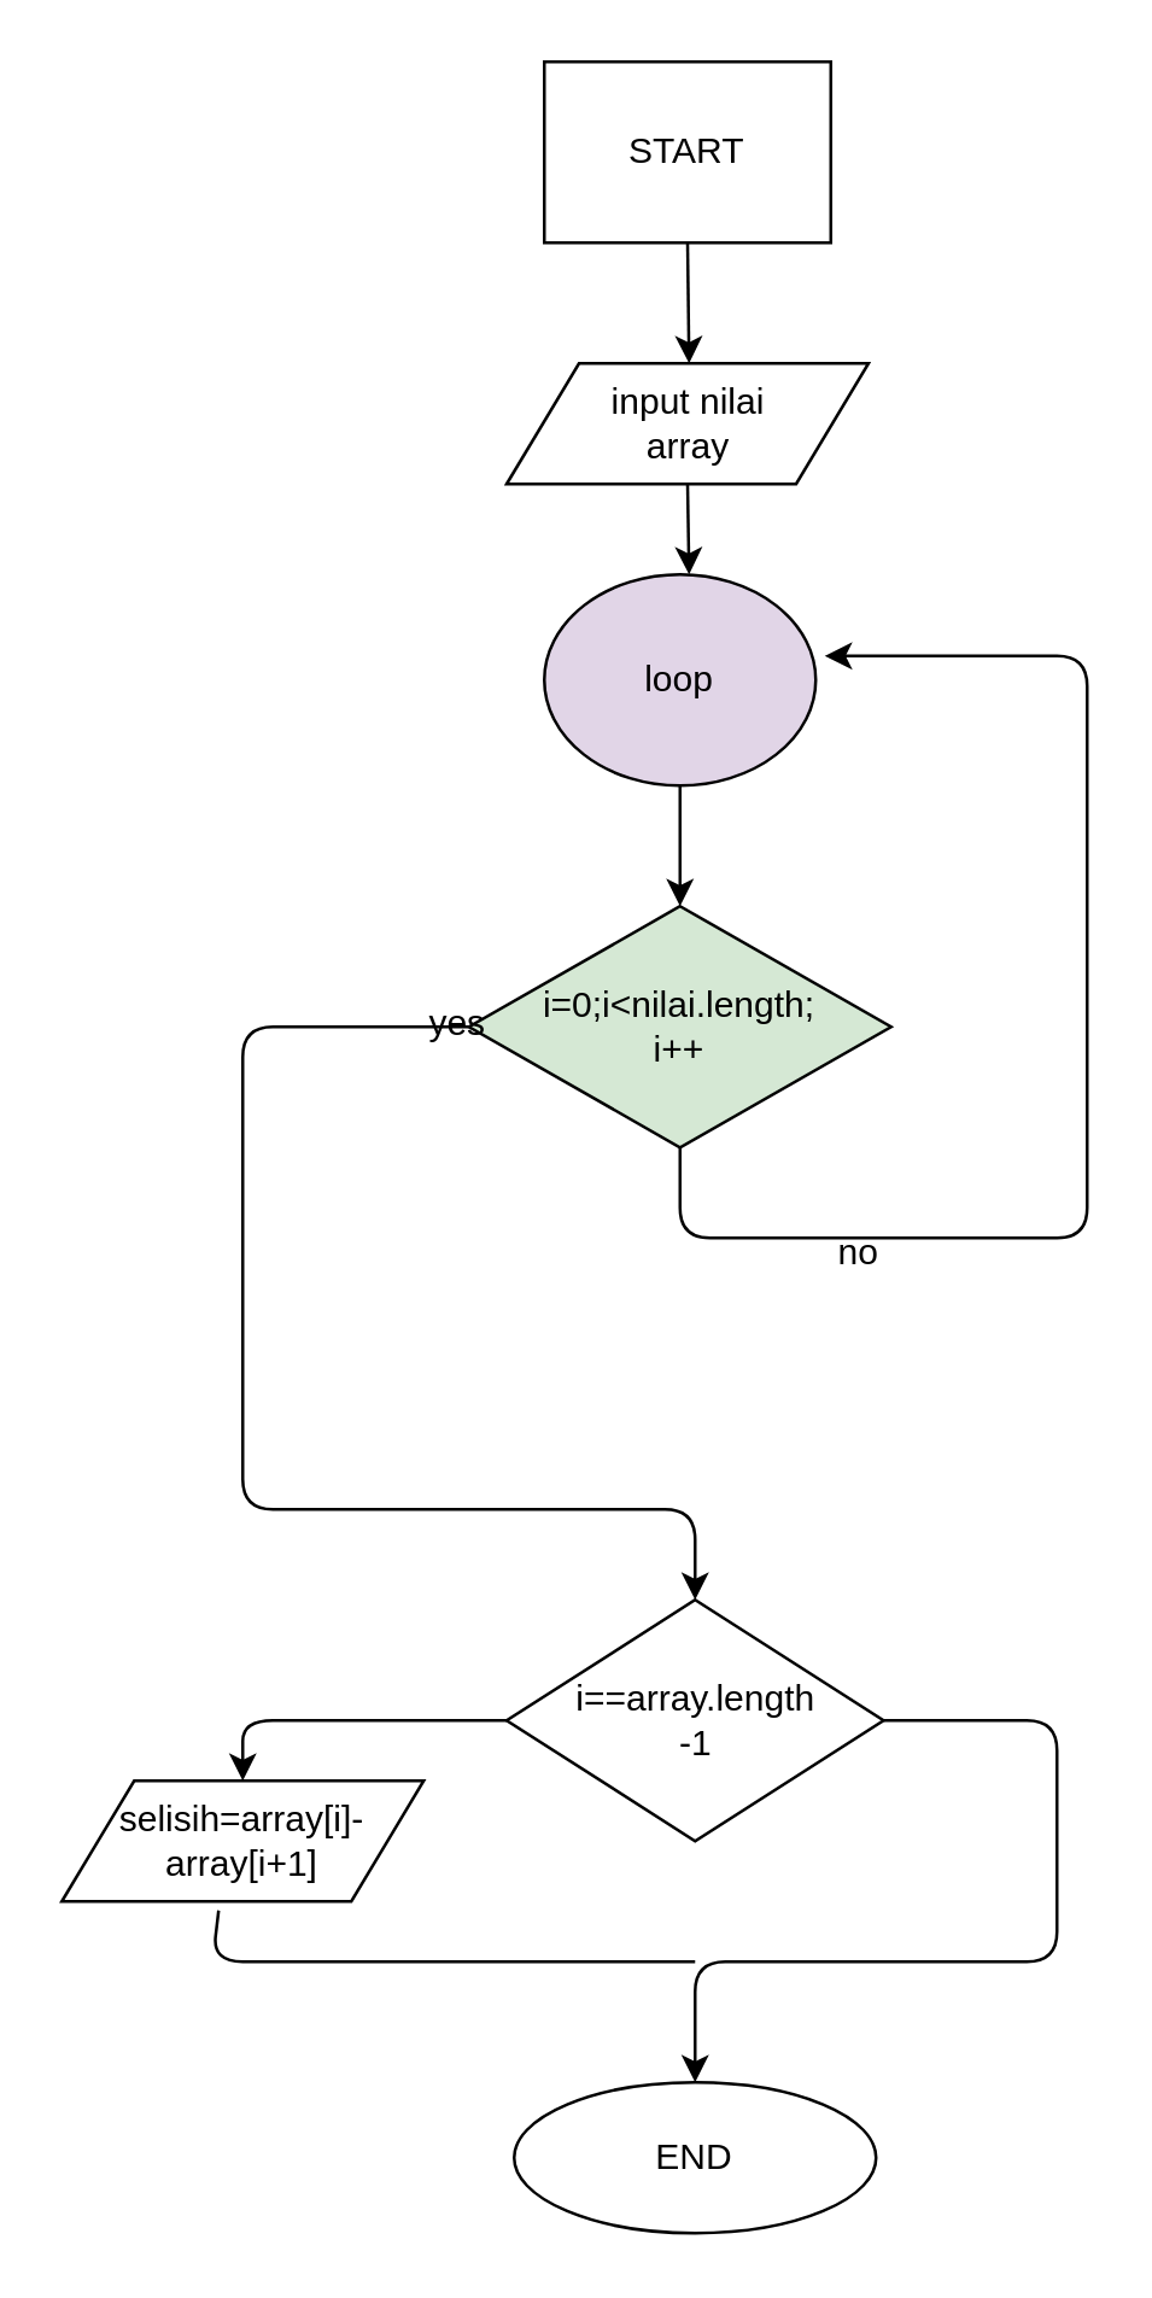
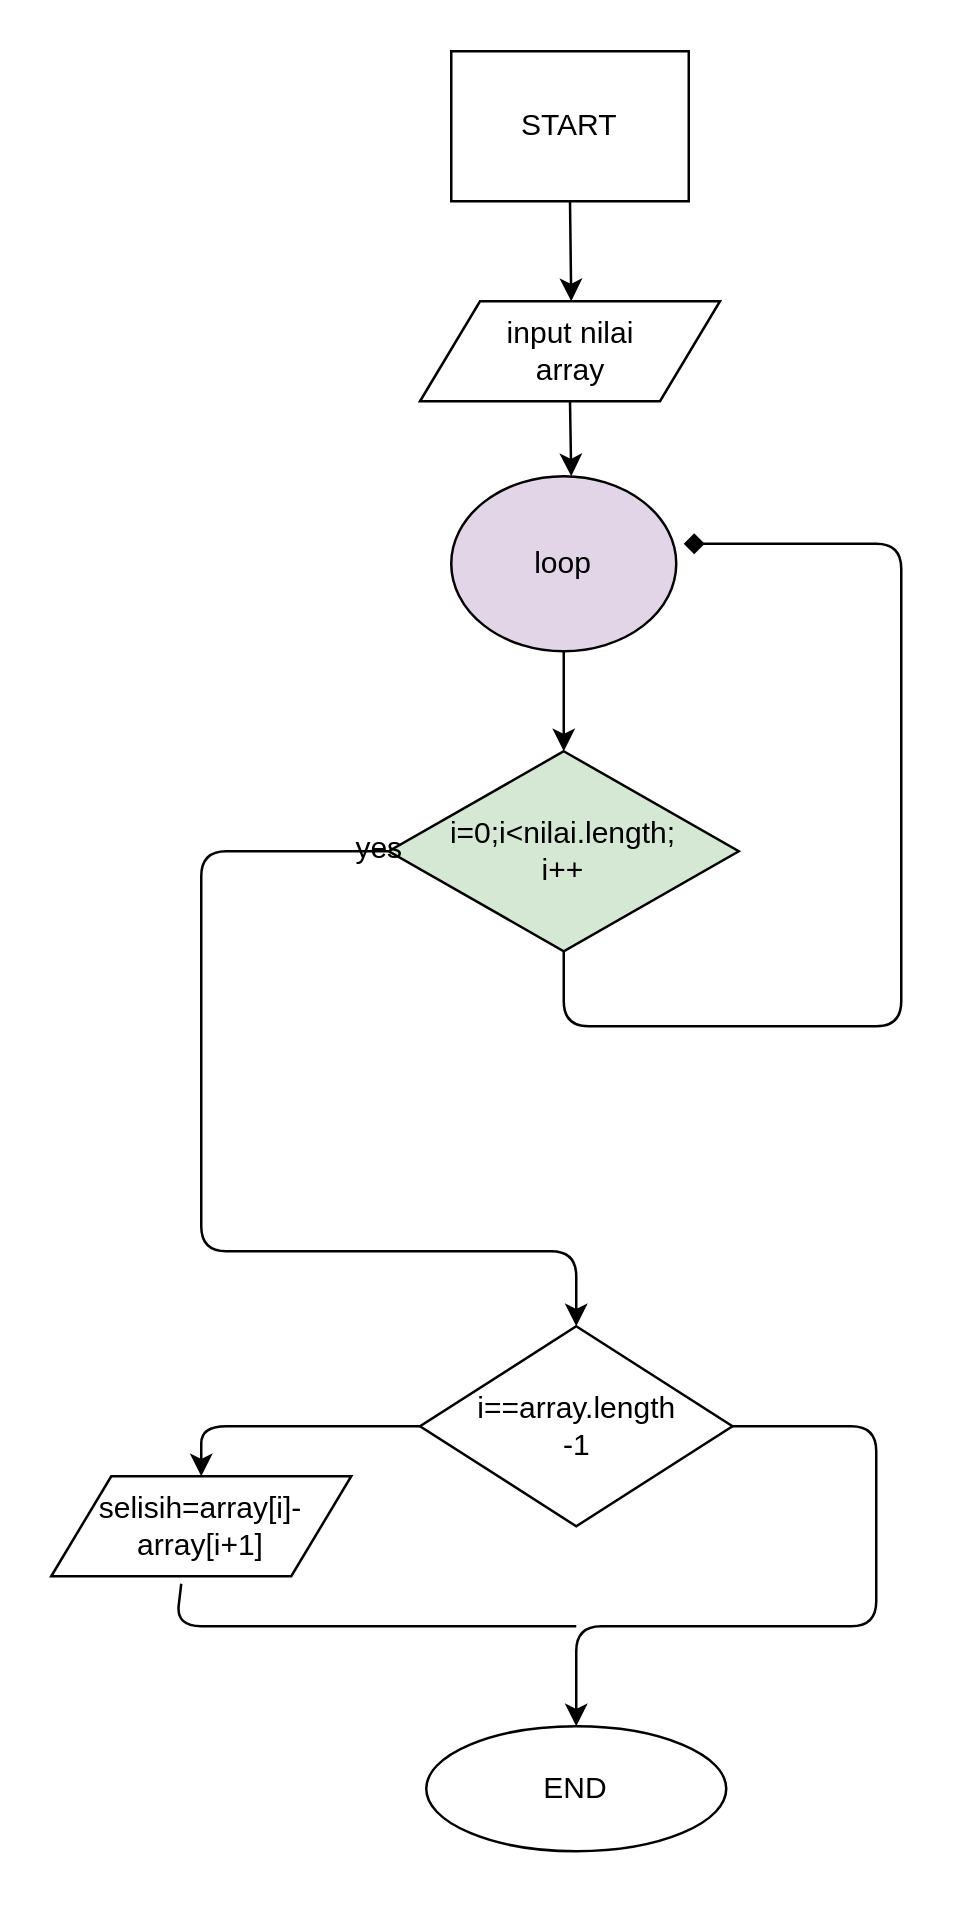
- <mxCell id="9" value="" style="endArrow=classic;html=1;exitX=0.5;exitY=1;exitDx=0;exitDy=0;entryX=1.033;entryY=0.386;entryDx=0;entryDy=0;entryPerimeter=0;" edge="1" parent="1" source="8" target="6"><mxGeometry width="50" height="50" relative="1" as="geometry"><mxPoint x="250" y="410" as="sourcePoint" /><mxPoint x="370" y="210" as="targetPoint" /><Array as="points"><mxPoint x="225" y="410" /><mxPoint x="360" y="410" /><mxPoint x="360" y="217" /></Array></mxGeometry></mxCell>
+ <mxCell id="9" value="" style="endArrow=diamond;html=1;exitX=0.5;exitY=1;exitDx=0;exitDy=0;entryX=1.033;entryY=0.386;entryDx=0;entryDy=0;entryPerimeter=0;" edge="1" parent="1" source="8" target="6"><mxGeometry width="50" height="50" relative="1" as="geometry"><mxPoint x="250" y="410" as="sourcePoint" /><mxPoint x="370" y="210" as="targetPoint" /><Array as="points"><mxPoint x="225" y="410" /><mxPoint x="360" y="410" /><mxPoint x="360" y="217" /></Array></mxGeometry></mxCell>
- <mxCell id="10" value="no" style="text;html=1;align=center;verticalAlign=middle;resizable=0;points=[];autosize=1;" vertex="1" parent="1"><mxGeometry x="269" y="405" width="30" height="20" as="geometry" /></mxCell>
